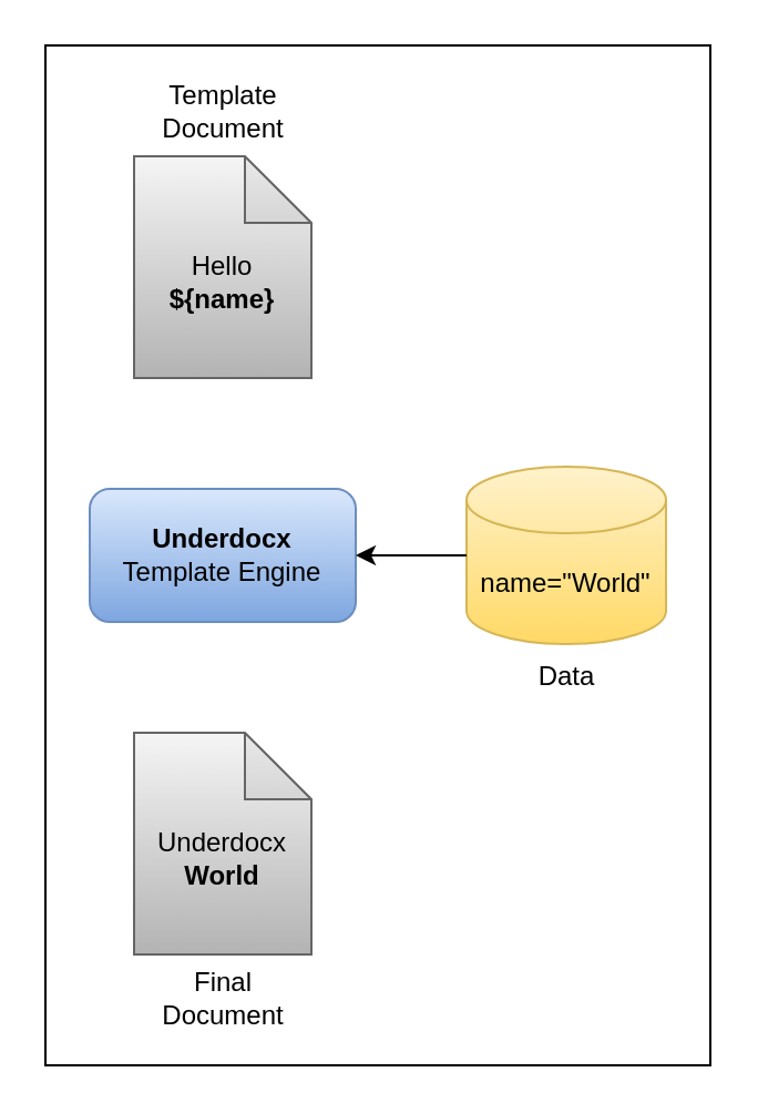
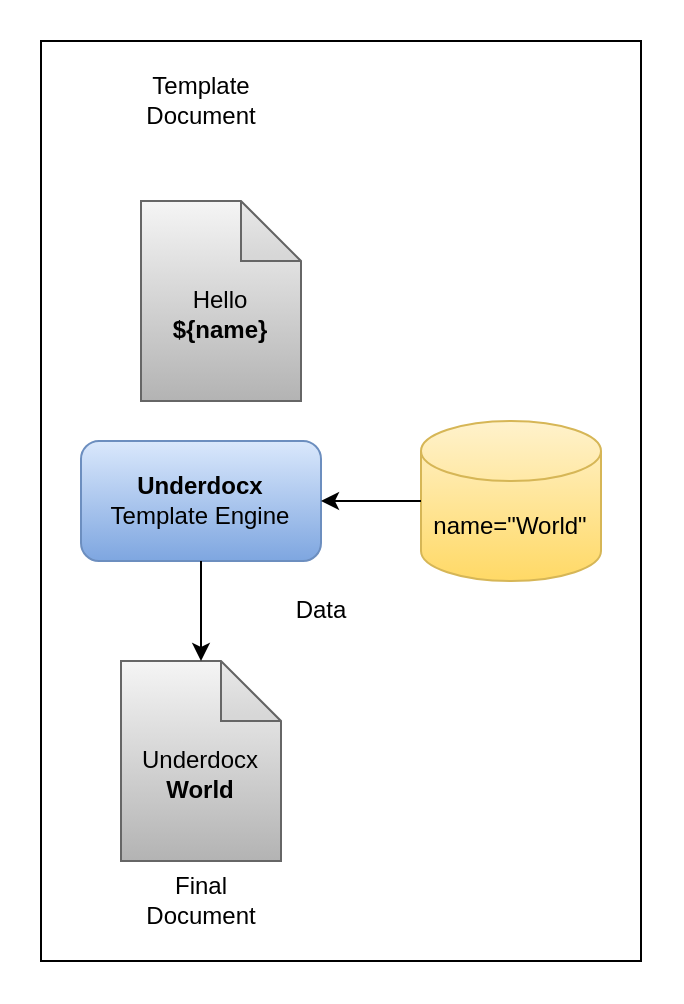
- <mxCell id="3" value="&lt;div&gt;&lt;br&gt;&lt;/div&gt;&lt;div&gt;Hello&lt;/div&gt;&lt;b&gt;${name}&lt;/b&gt;" style="shape=note;whiteSpace=wrap;html=1;backgroundOutline=1;darkOpacity=0.05;fillColor=#f5f5f5;strokeColor=#666666;gradientColor=#b3b3b3;" parent="1" vertex="1"><mxGeometry x="60" y="70" width="80" height="100" as="geometry" /></mxCell>
+ <mxCell id="3" value="&lt;div&gt;&lt;br&gt;&lt;/div&gt;&lt;div&gt;Hello&lt;/div&gt;&lt;b&gt;${name}&lt;/b&gt;" style="shape=note;whiteSpace=wrap;html=1;backgroundOutline=1;darkOpacity=0.05;fillColor=#f5f5f5;strokeColor=#666666;gradientColor=#b3b3b3;" parent="1" vertex="1"><mxGeometry x="70" y="100" width="80" height="100" as="geometry" /></mxCell>
+ <mxCell id="11" style="edgeStyle=orthogonalEdgeStyle;rounded=0;orthogonalLoop=1;jettySize=auto;html=1;entryX=0.5;entryY=0;entryDx=0;entryDy=0;entryPerimeter=0;" parent="1" source="5" target="8" edge="1"><mxGeometry relative="1" as="geometry" /></mxCell>
- <mxCell id="9" value="Data" style="text;html=1;align=center;verticalAlign=middle;resizable=0;points=[];autosize=1;strokeColor=none;fillColor=none;" parent="1" vertex="1"><mxGeometry x="230" y="290" width="50" height="30" as="geometry" /></mxCell>
+ <mxCell id="9" value="Data" style="text;html=1;align=center;verticalAlign=middle;resizable=0;points=[];autosize=1;strokeColor=none;fillColor=none;" parent="1" vertex="1"><mxGeometry x="135" y="290" width="50" height="30" as="geometry" /></mxCell>
